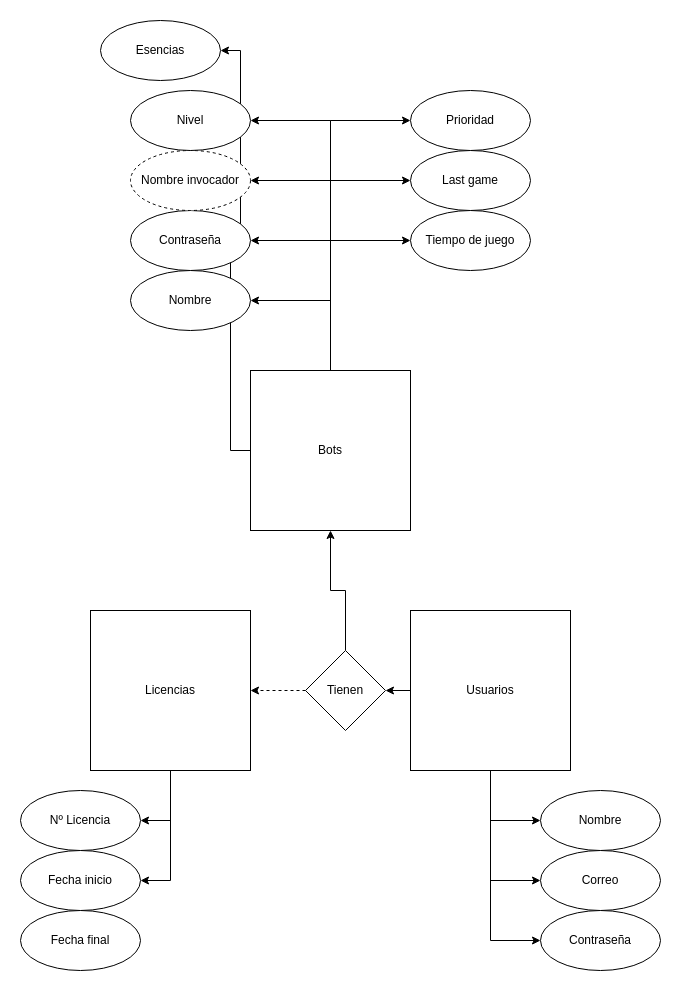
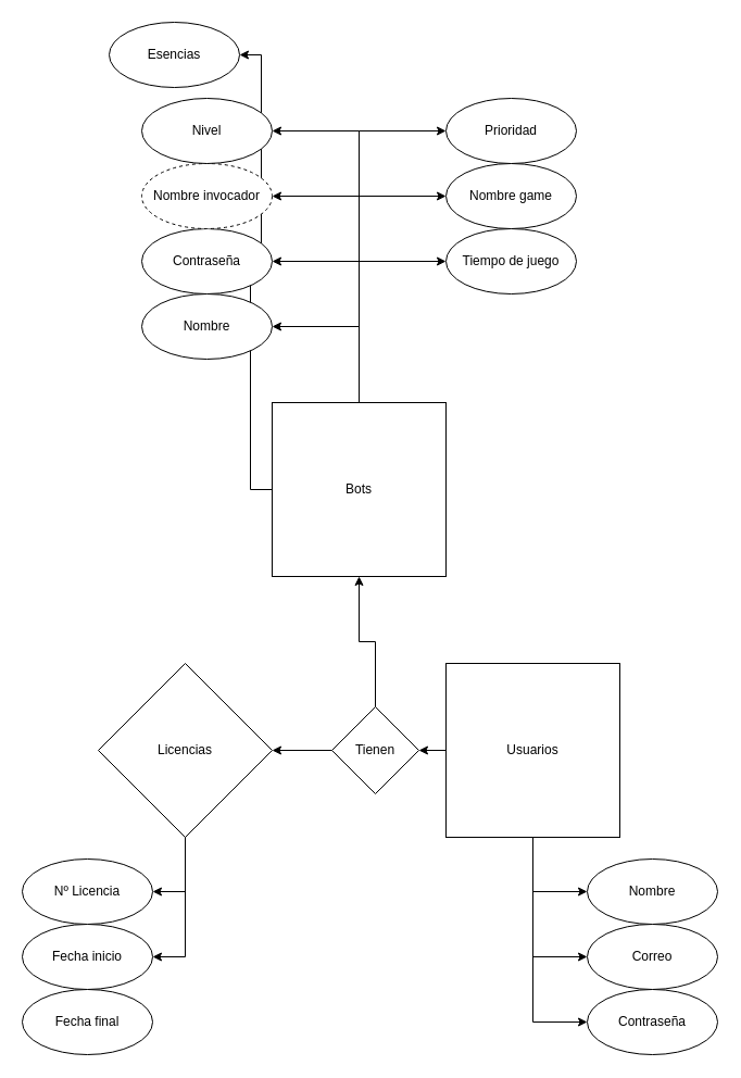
- <mxCell id="34" value="Last game" style="ellipse;whiteSpace=wrap;html=1;" vertex="1" parent="1"><mxGeometry x="410" y="150" width="120" height="60" as="geometry" /></mxCell>
+ <mxCell id="34" value="Nombre game" style="ellipse;whiteSpace=wrap;html=1;" vertex="1" parent="1"><mxGeometry x="410" y="150" width="120" height="60" as="geometry" /></mxCell>
- <mxCell id="12" value="Licencias" style="whiteSpace=wrap;html=1;aspect=fixed;" vertex="1" parent="1"><mxGeometry x="90" y="610" width="160" height="160" as="geometry" /></mxCell>
+ <mxCell id="12" value="Licencias" style="rhombus;whiteSpace=wrap;html=1;aspect=fixed;" vertex="1" parent="1"><mxGeometry x="90" y="610" width="160" height="160" as="geometry" /></mxCell>
- <mxCell id="16" style="edgeStyle=orthogonalEdgeStyle;rounded=0;orthogonalLoop=1;jettySize=auto;html=1;entryX=1;entryY=0.5;entryDx=0;entryDy=0;dashed=1;" edge="1" parent="1" source="18" target="12"><mxGeometry relative="1" as="geometry" /></mxCell>
+ <mxCell id="16" style="edgeStyle=orthogonalEdgeStyle;rounded=0;orthogonalLoop=1;jettySize=auto;html=1;entryX=1;entryY=0.5;entryDx=0;entryDy=0;" edge="1" parent="1" source="18" target="12"><mxGeometry relative="1" as="geometry" /></mxCell>
